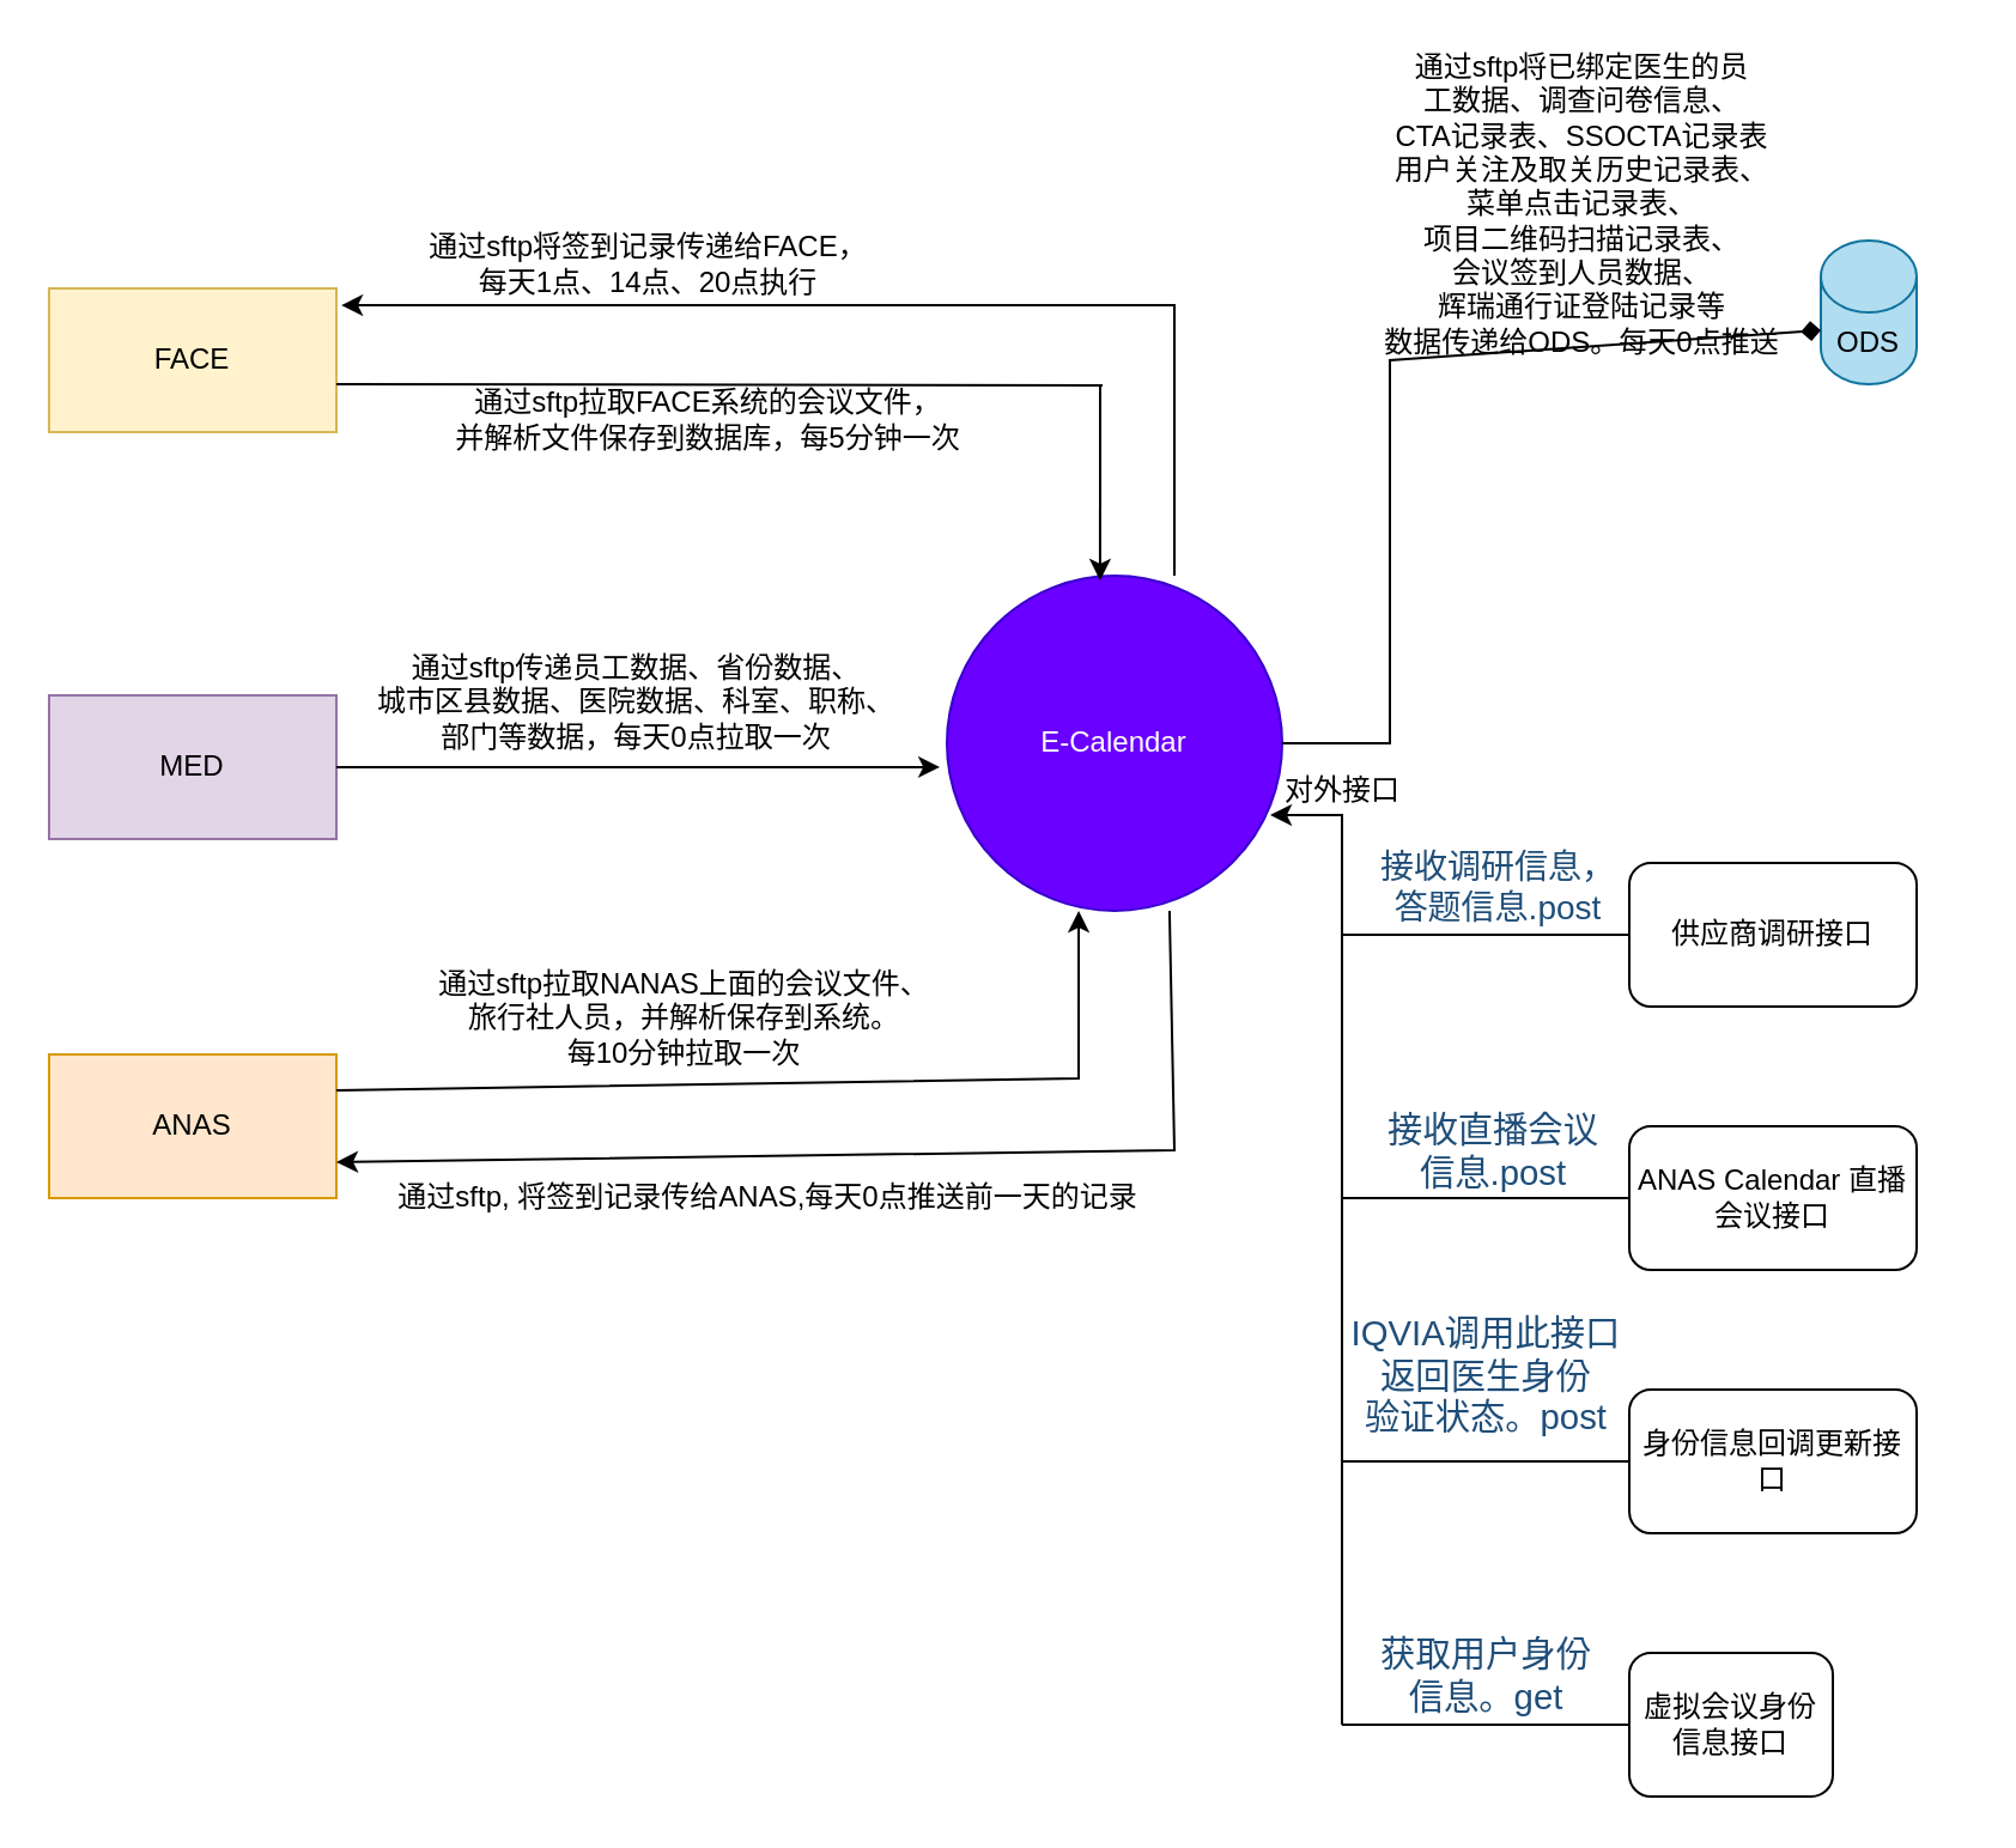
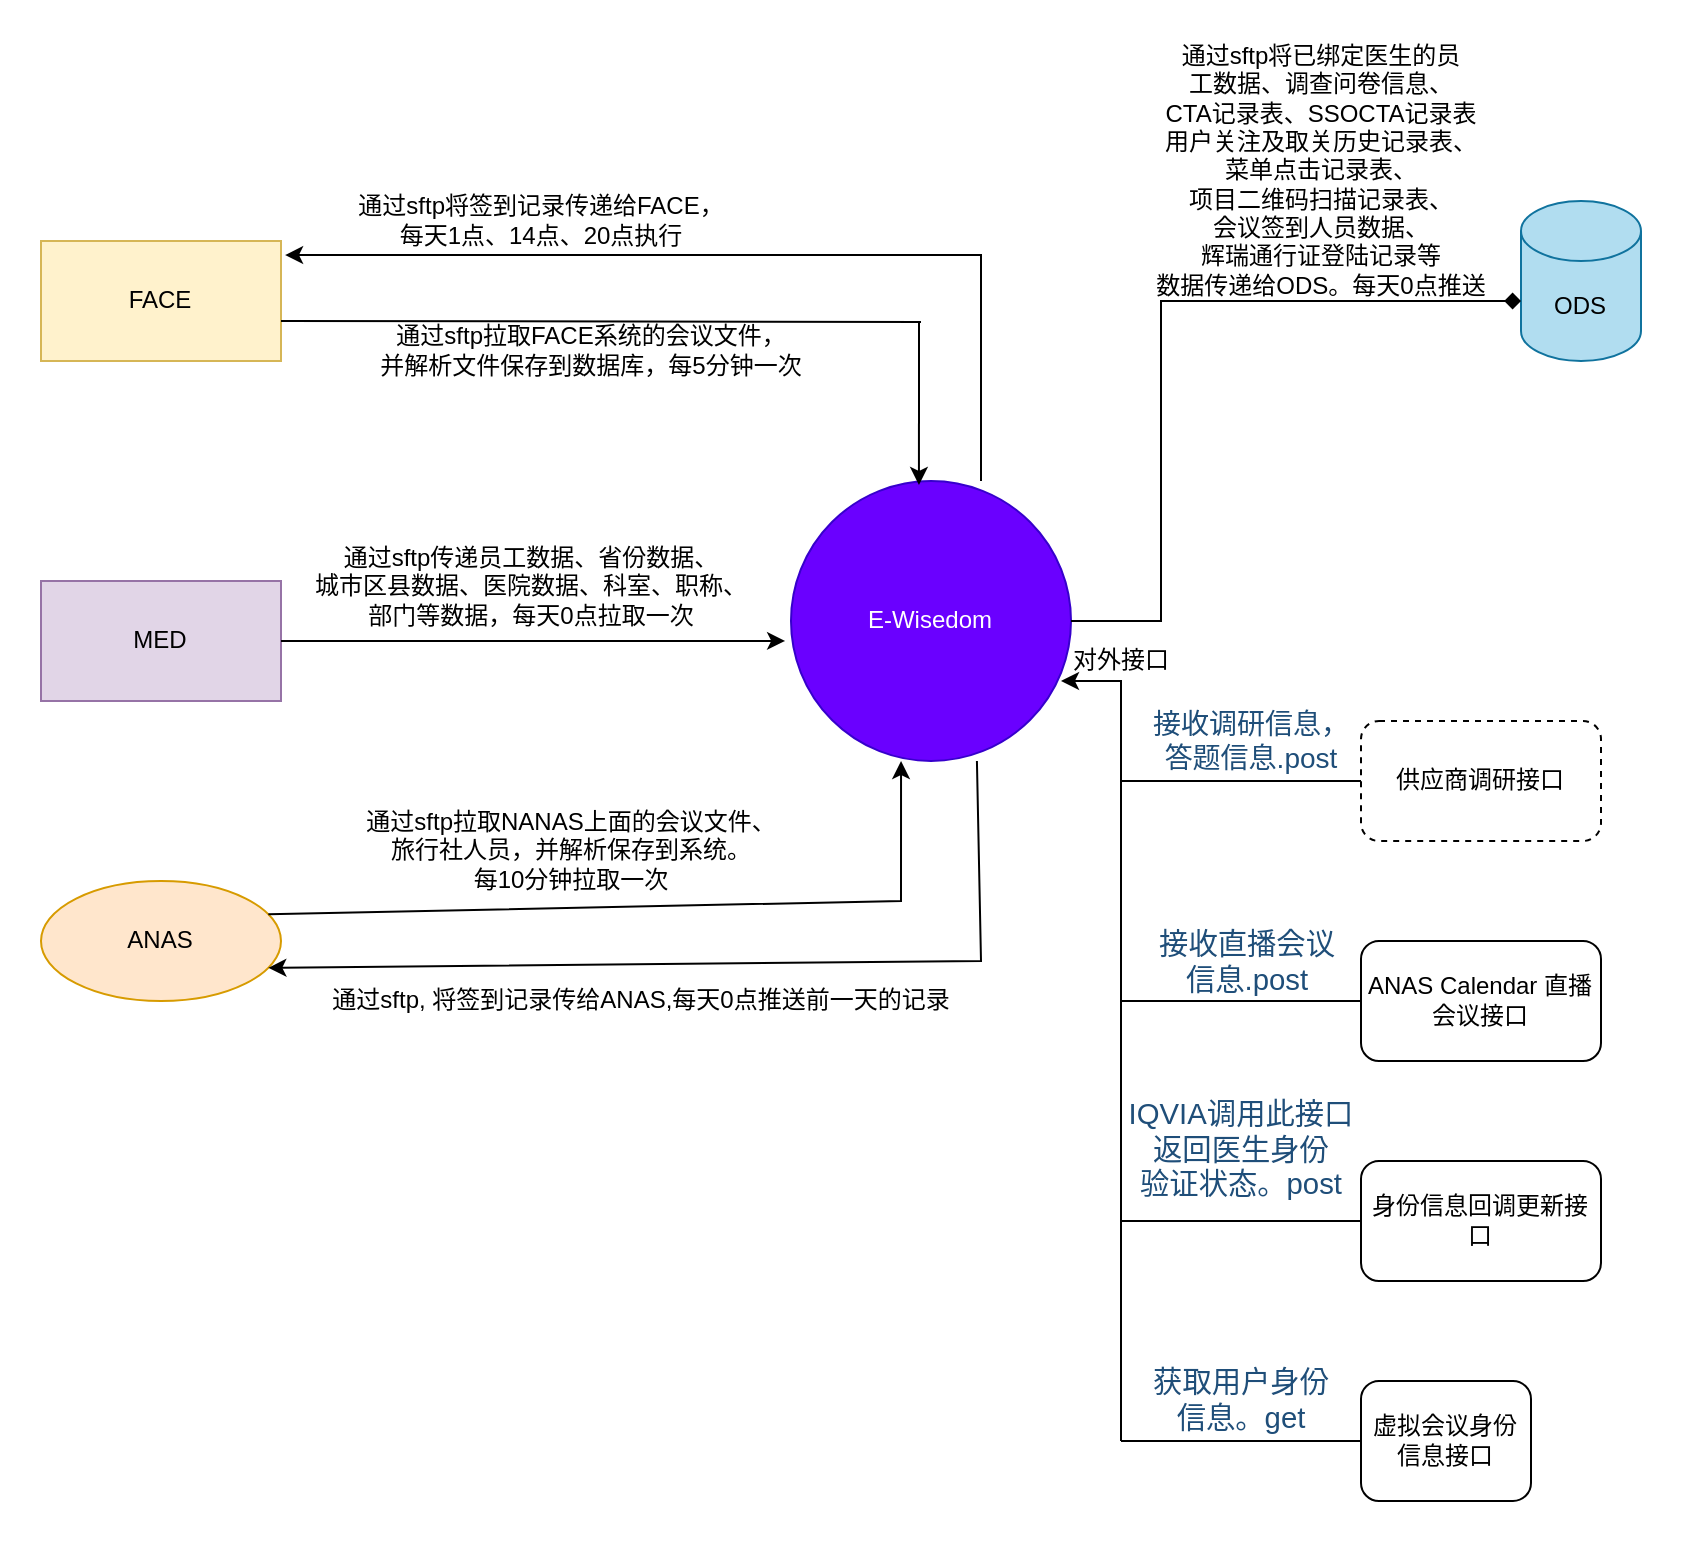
- <mxCell id="17" value="ODS" style="shape=cylinder3;whiteSpace=wrap;html=1;boundedLbl=1;backgroundOutline=1;size=15;fillColor=#b1ddf0;strokeColor=#10739e;" parent="1" vertex="1"><mxGeometry x="760" y="100" width="40" height="60" as="geometry" /></mxCell>
+ <mxCell id="17" value="ODS" style="shape=cylinder3;whiteSpace=wrap;html=1;boundedLbl=1;backgroundOutline=1;size=15;fillColor=#b1ddf0;strokeColor=#10739e;" parent="1" vertex="1"><mxGeometry x="760" y="100" width="60" height="80" as="geometry" /></mxCell>
- <mxCell id="2" value="E-Calendar" style="ellipse;whiteSpace=wrap;html=1;aspect=fixed;fillColor=#6a00ff;strokeColor=#3700CC;fontColor=#ffffff;" parent="1" vertex="1"><mxGeometry x="395" y="240" width="140" height="140" as="geometry" /></mxCell>
+ <mxCell id="2" value="E-Wisedom" style="ellipse;whiteSpace=wrap;html=1;aspect=fixed;fillColor=#6a00ff;strokeColor=#3700CC;fontColor=#ffffff;" parent="1" vertex="1"><mxGeometry x="395" y="240" width="140" height="140" as="geometry" /></mxCell>
- <mxCell id="20" value="供应商调研接口" style="rounded=1;whiteSpace=wrap;html=1;" parent="1" vertex="1"><mxGeometry x="680" y="360" width="120" height="60" as="geometry" /></mxCell>
+ <mxCell id="20" value="供应商调研接口" style="rounded=1;whiteSpace=wrap;html=1;dashed=1;" parent="1" vertex="1"><mxGeometry x="680" y="360" width="120" height="60" as="geometry" /></mxCell>
- <mxCell id="10" value="ANAS" style="rounded=0;whiteSpace=wrap;html=1;fillColor=#ffe6cc;strokeColor=#d79b00;" parent="1" vertex="1"><mxGeometry x="20" y="440" width="120" height="60" as="geometry" /></mxCell>
+ <mxCell id="10" value="ANAS" style="ellipse;whiteSpace=wrap;html=1;fillColor=#ffe6cc;strokeColor=#d79b00;" parent="1" vertex="1"><mxGeometry x="20" y="440" width="120" height="60" as="geometry" /></mxCell>
